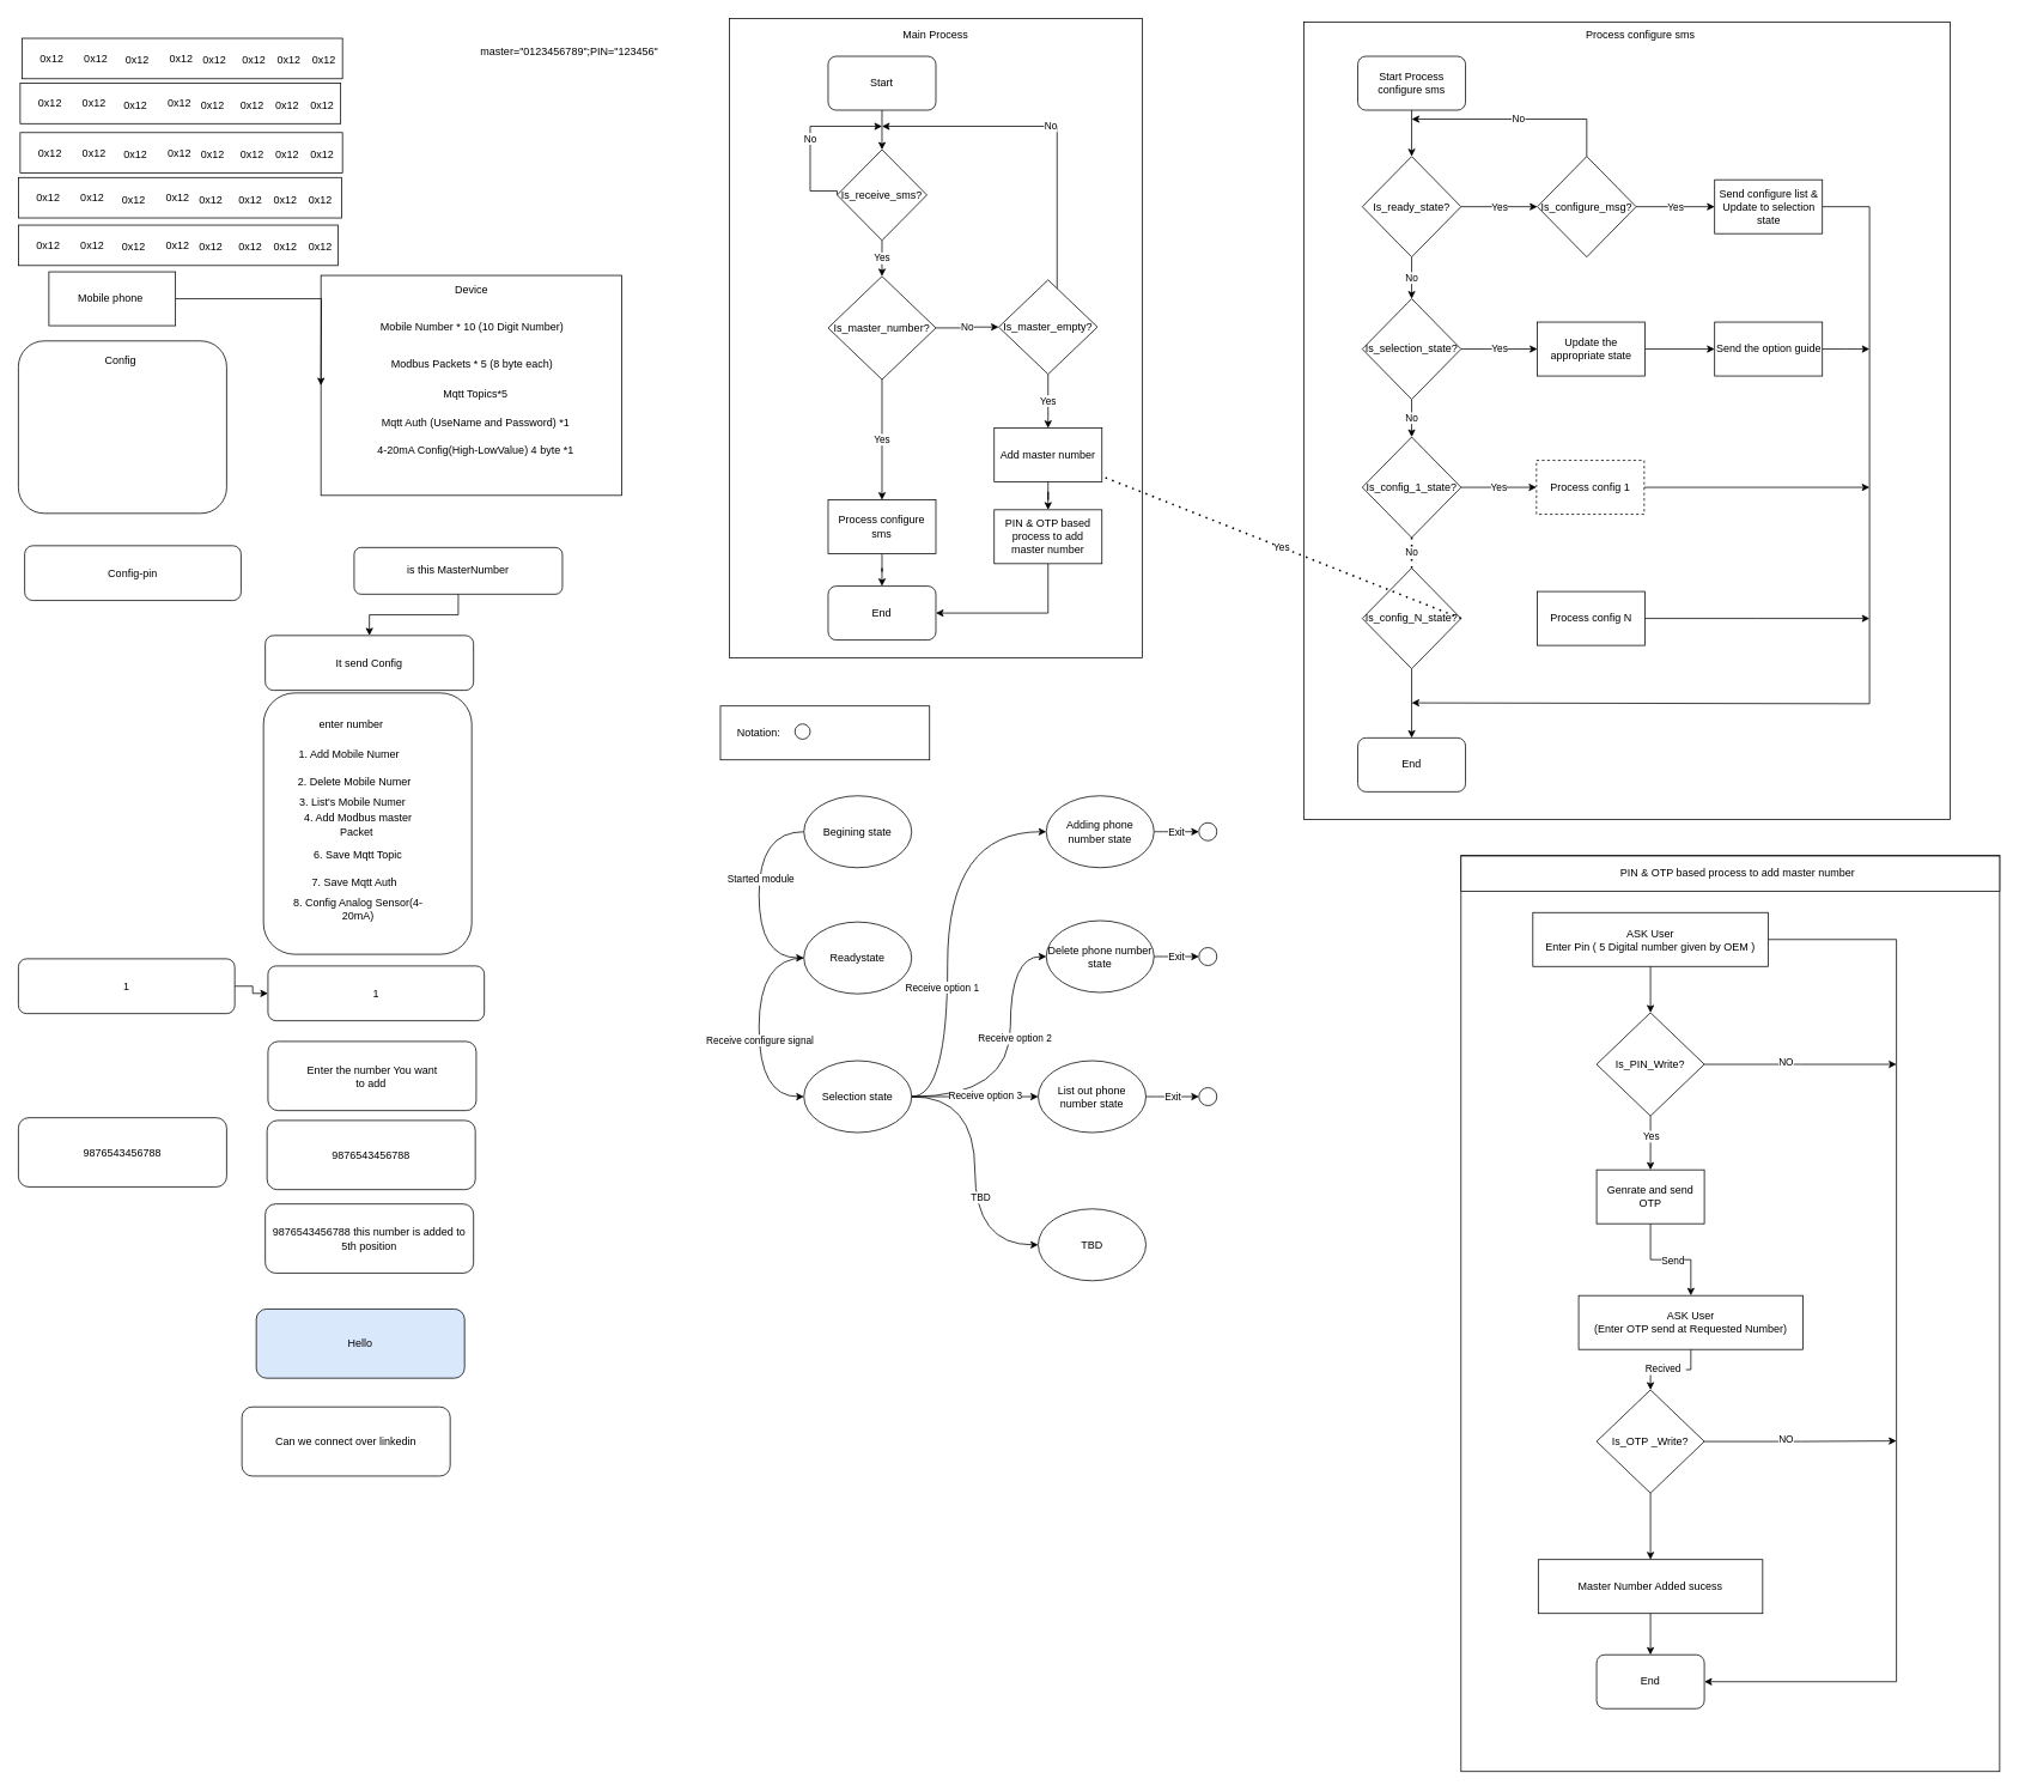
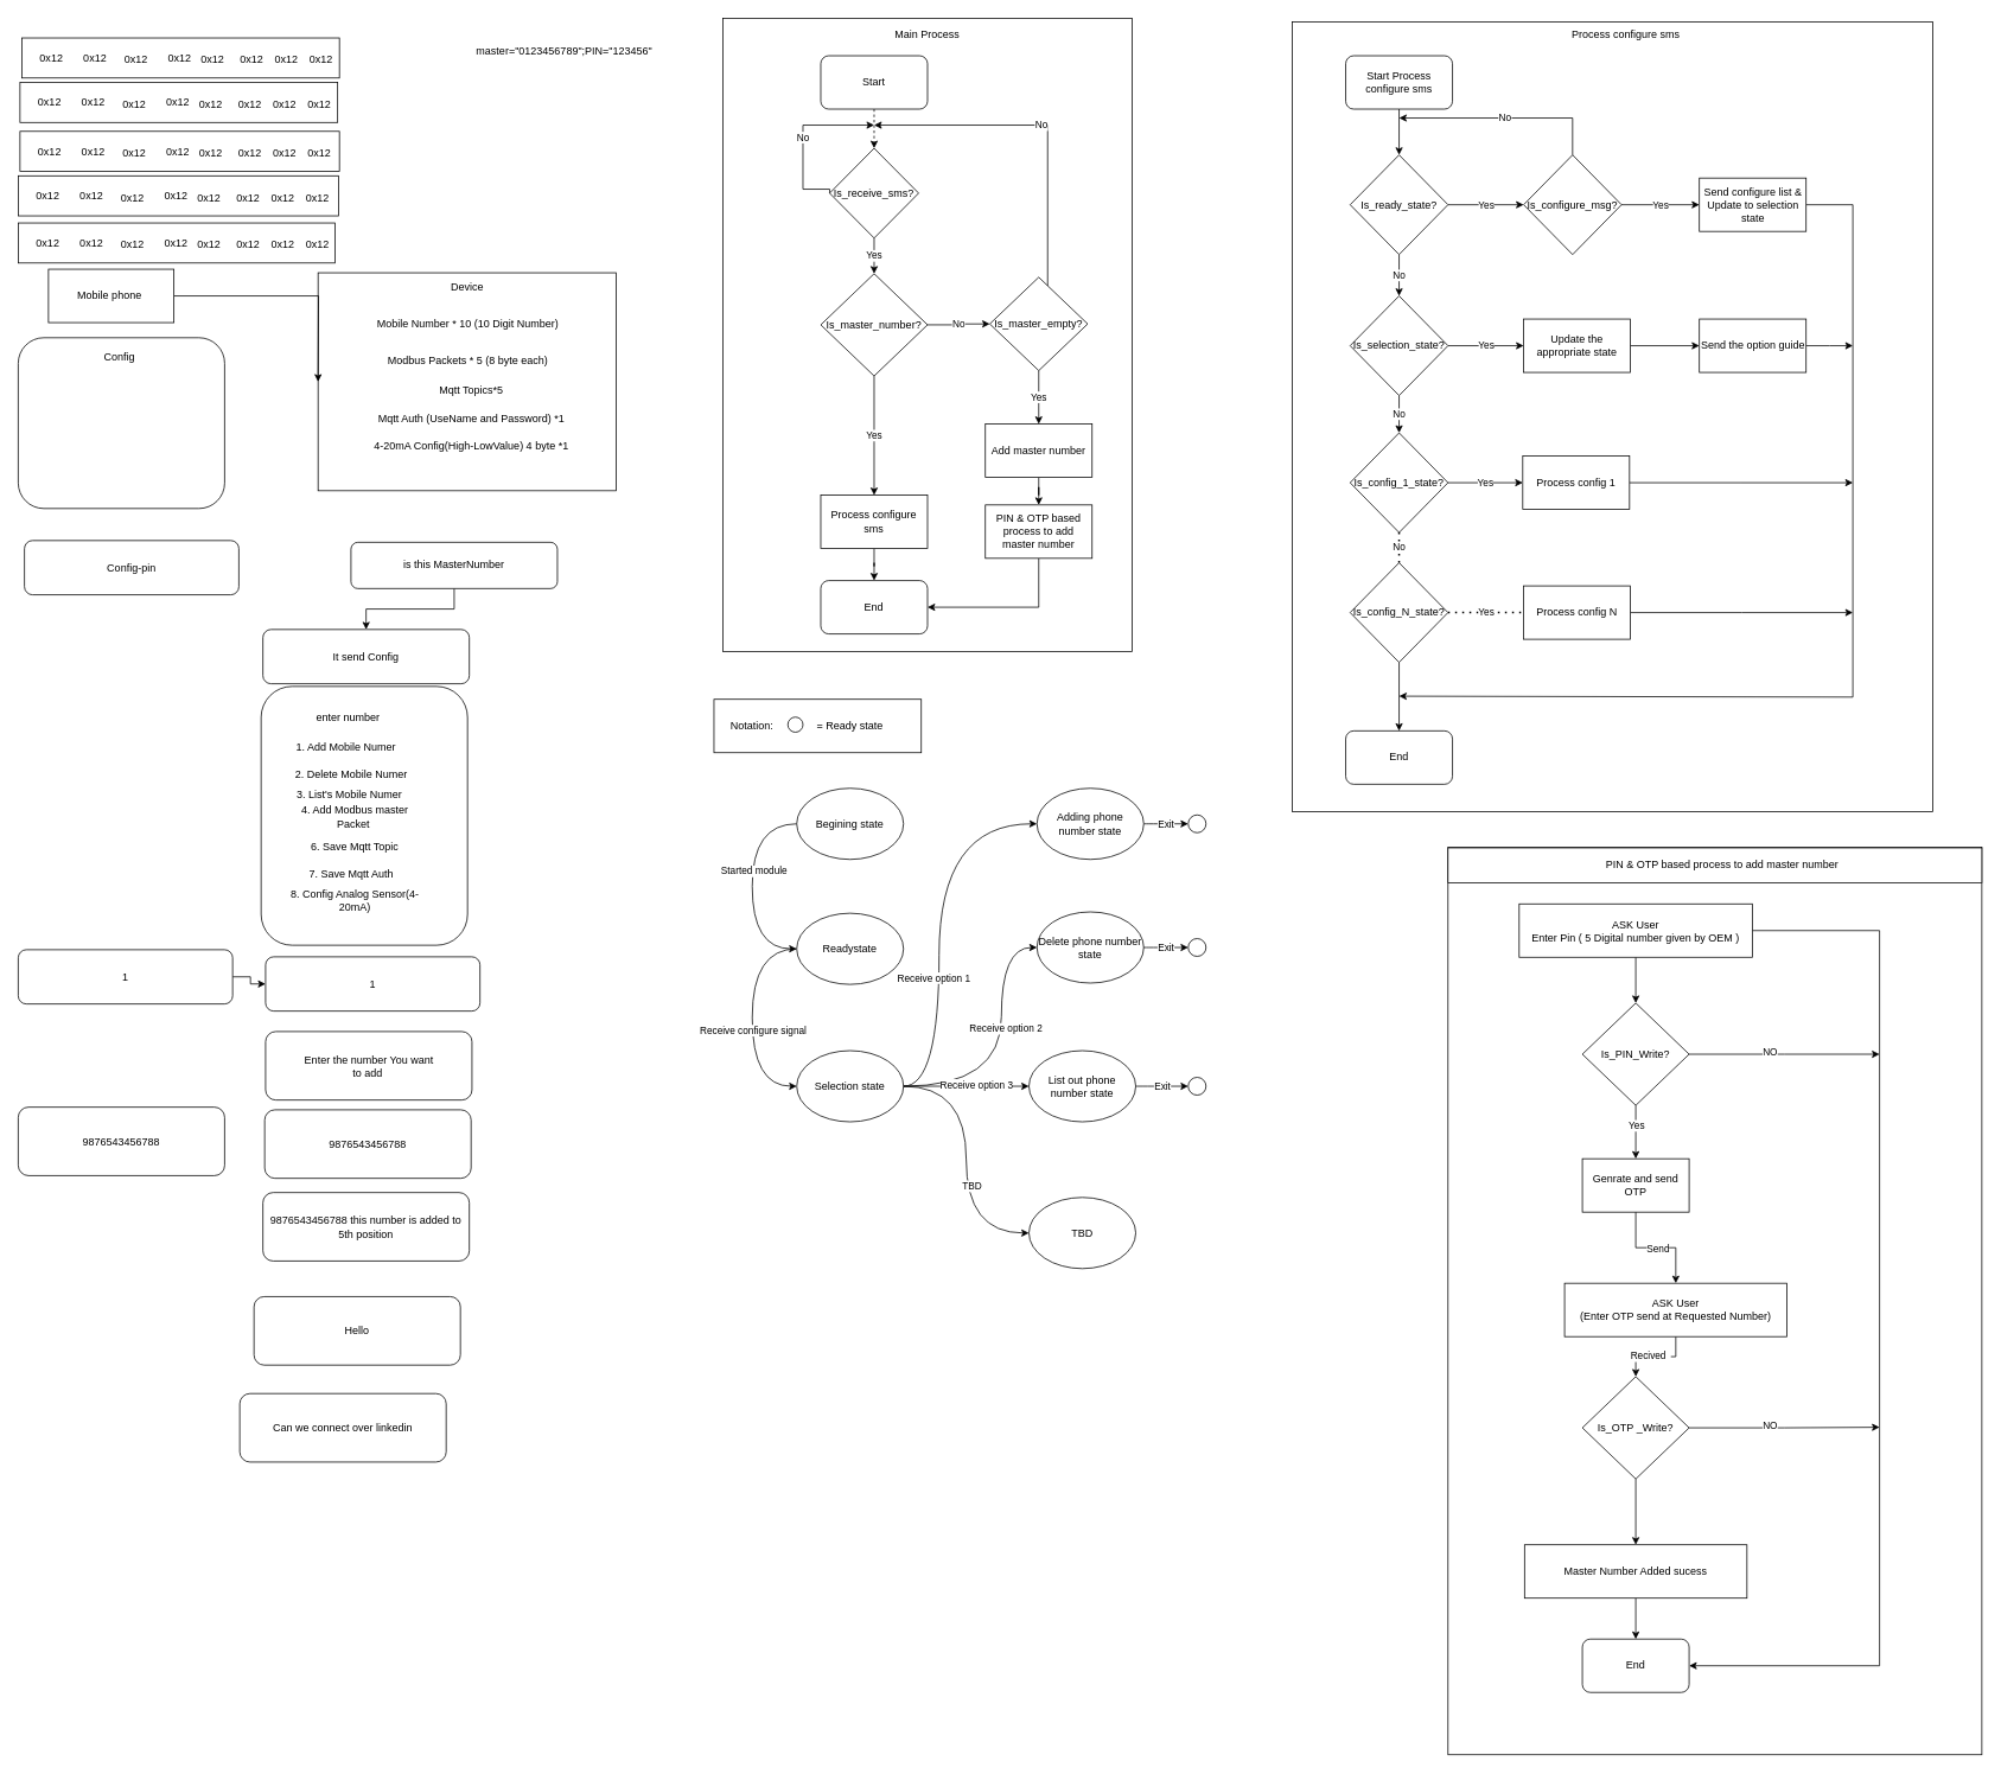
- <mxCell id="85" style="edgeStyle=orthogonalEdgeStyle;rounded=0;orthogonalLoop=1;jettySize=auto;html=1;entryX=0.5;entryY=0;entryDx=0;entryDy=0;" parent="1" source="86" target="89" edge="1"><mxGeometry relative="1" as="geometry"><mxPoint x="982" y="160" as="targetPoint" /></mxGeometry></mxCell>
+ <mxCell id="85" style="edgeStyle=orthogonalEdgeStyle;rounded=0;orthogonalLoop=1;jettySize=auto;html=1;entryX=0.5;entryY=0;entryDx=0;entryDy=0;dashed=1;" parent="1" source="86" target="89" edge="1"><mxGeometry relative="1" as="geometry"><mxPoint x="982" y="160" as="targetPoint" /></mxGeometry></mxCell>
- <mxCell id="122" value="Process config 1" style="rounded=0;whiteSpace=wrap;html=1;dashed=1;" parent="1" vertex="1"><mxGeometry x="1711" y="512" width="120" height="60" as="geometry" /></mxCell>
+ <mxCell id="122" value="Process config 1" style="rounded=0;whiteSpace=wrap;html=1;" parent="1" vertex="1"><mxGeometry x="1711" y="512" width="120" height="60" as="geometry" /></mxCell>
- <mxCell id="128" value="Yes" style="endArrow=none;dashed=1;html=1;dashPattern=1 3;strokeWidth=2;rounded=0;exitX=1;exitY=0.5;exitDx=0;exitDy=0;" parent="1" source="124" target="99" edge="1"><mxGeometry width="50" height="50" relative="1" as="geometry"><mxPoint x="1472" y="602" as="sourcePoint" /><mxPoint x="1522" y="552" as="targetPoint" /></mxGeometry></mxCell>
+ <mxCell id="128" value="Yes" style="endArrow=none;dashed=1;html=1;dashPattern=1 3;strokeWidth=2;rounded=0;entryX=0;entryY=0.5;entryDx=0;entryDy=0;exitX=1;exitY=0.5;exitDx=0;exitDy=0;" parent="1" source="124" target="127" edge="1"><mxGeometry width="50" height="50" relative="1" as="geometry"><mxPoint x="1472" y="602" as="sourcePoint" /><mxPoint x="1522" y="552" as="targetPoint" /></mxGeometry></mxCell>
+ <mxCell id="158" value="= Ready state" style="text;html=1;strokeColor=none;fillColor=none;align=center;verticalAlign=middle;whiteSpace=wrap;rounded=0;" parent="1" vertex="1"><mxGeometry x="905" y="800.5" width="100" height="30" as="geometry" /></mxCell>
- <mxCell id="83" value="Hello" style="rounded=1;whiteSpace=wrap;html=1;fillColor=#dae8fc;" parent="1" vertex="1"><mxGeometry x="285" y="1457" width="232" height="77" as="geometry" /></mxCell>
+ <mxCell id="83" value="Hello" style="rounded=1;whiteSpace=wrap;html=1;" parent="1" vertex="1"><mxGeometry x="285" y="1457" width="232" height="77" as="geometry" /></mxCell>
